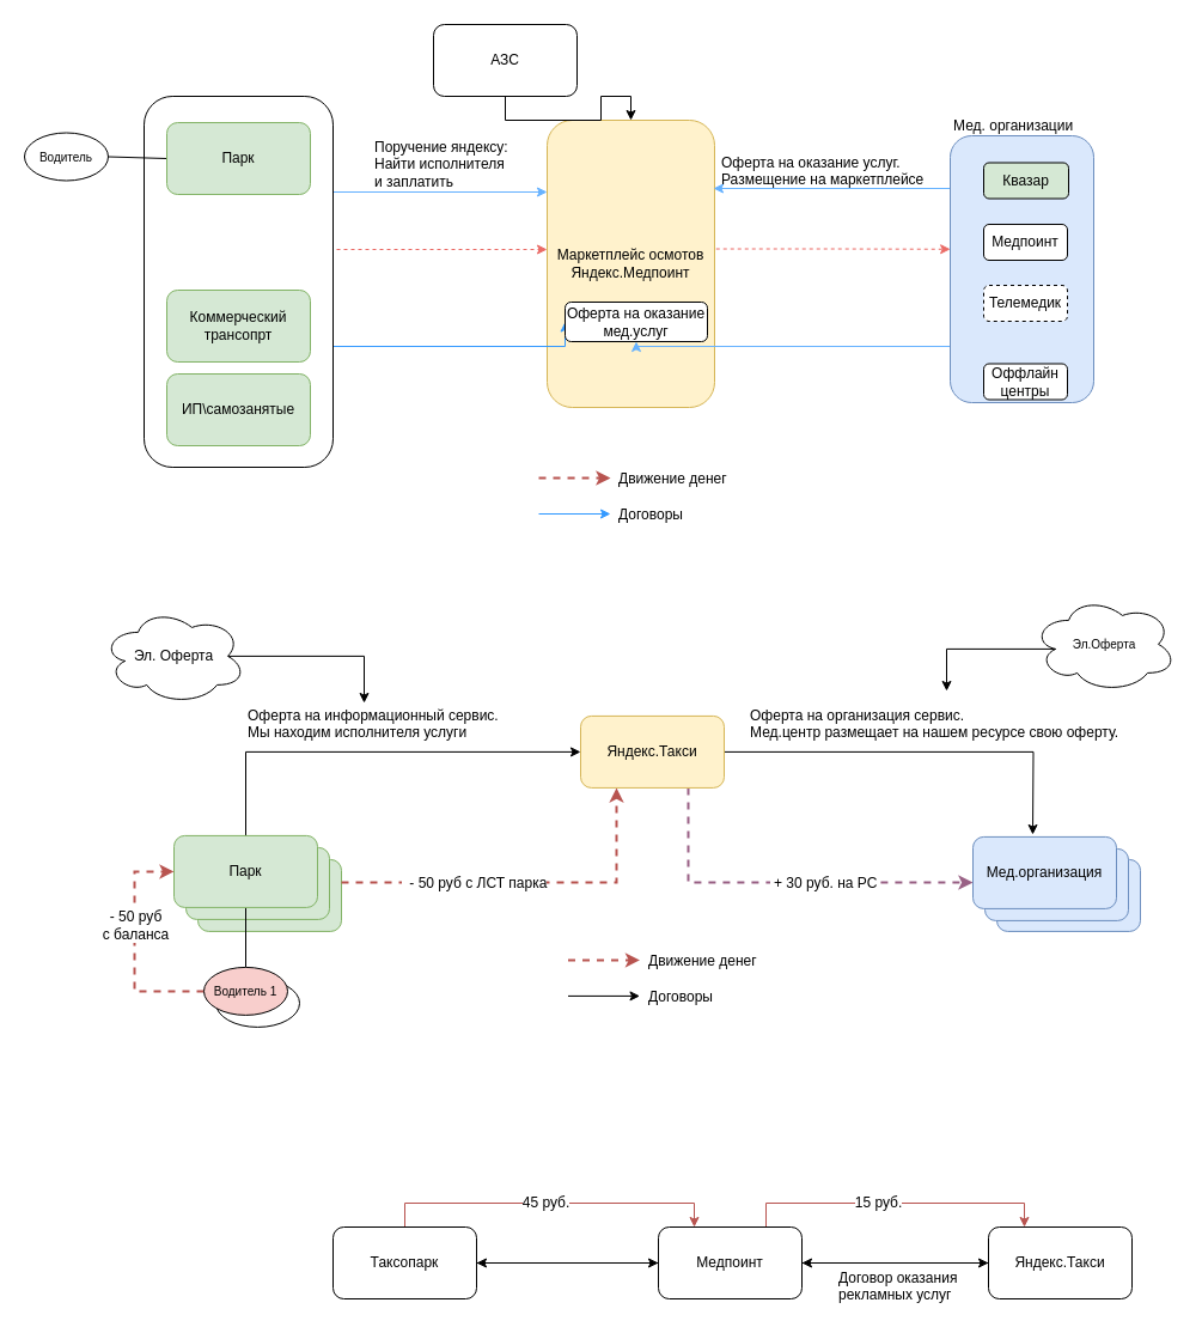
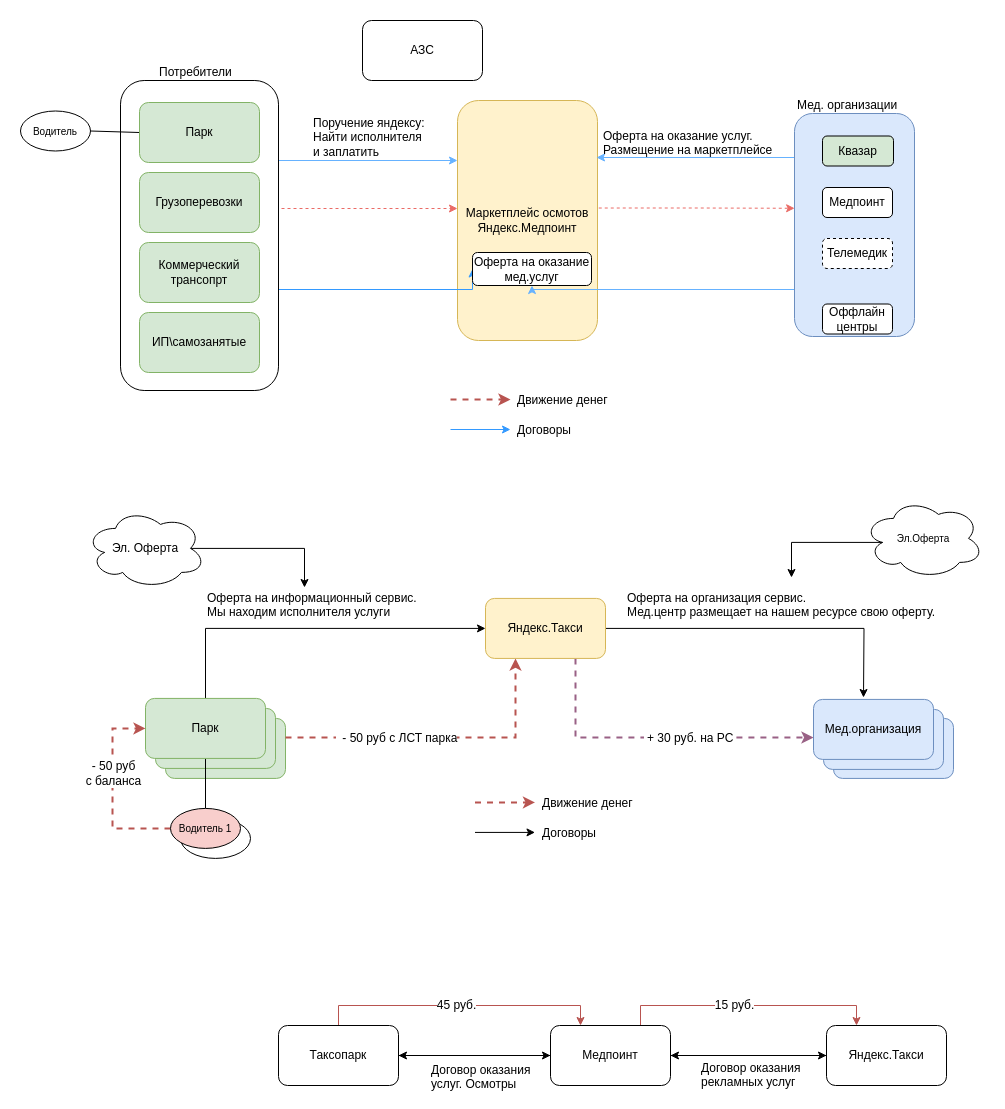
+ <mxCell id="58" value="Потребители" style="text;html=1;resizable=0;points=[];autosize=1;align=left;verticalAlign=top;spacingTop=-4;" vertex="1" parent="1"><mxGeometry x="156.5" y="62" width="85" height="14" as="geometry" /></mxCell>
- <mxCell id="55" style="edgeStyle=orthogonalEdgeStyle;rounded=0;html=1;exitX=0.5;exitY=1;jettySize=auto;orthogonalLoop=1;strokeWidth=1;" edge="1" parent="1" source="56" target="7"><mxGeometry relative="1" as="geometry" /></mxCell>
+ <mxCell id="52" value="Грузоперевозки" style="rounded=1;whiteSpace=wrap;html=1;fillColor=#d5e8d4;strokeColor=#82b366;" vertex="1" parent="1"><mxGeometry x="139" y="172" width="120" height="60" as="geometry" /></mxCell>
+ <mxCell id="71" value="Договор оказания&lt;br&gt;услуг. Осмотры&lt;br&gt;" style="text;html=1;resizable=0;points=[];autosize=1;align=left;verticalAlign=top;spacingTop=-4;" vertex="1" parent="1"><mxGeometry x="428.5" y="1060" width="113" height="27" as="geometry" /></mxCell>
